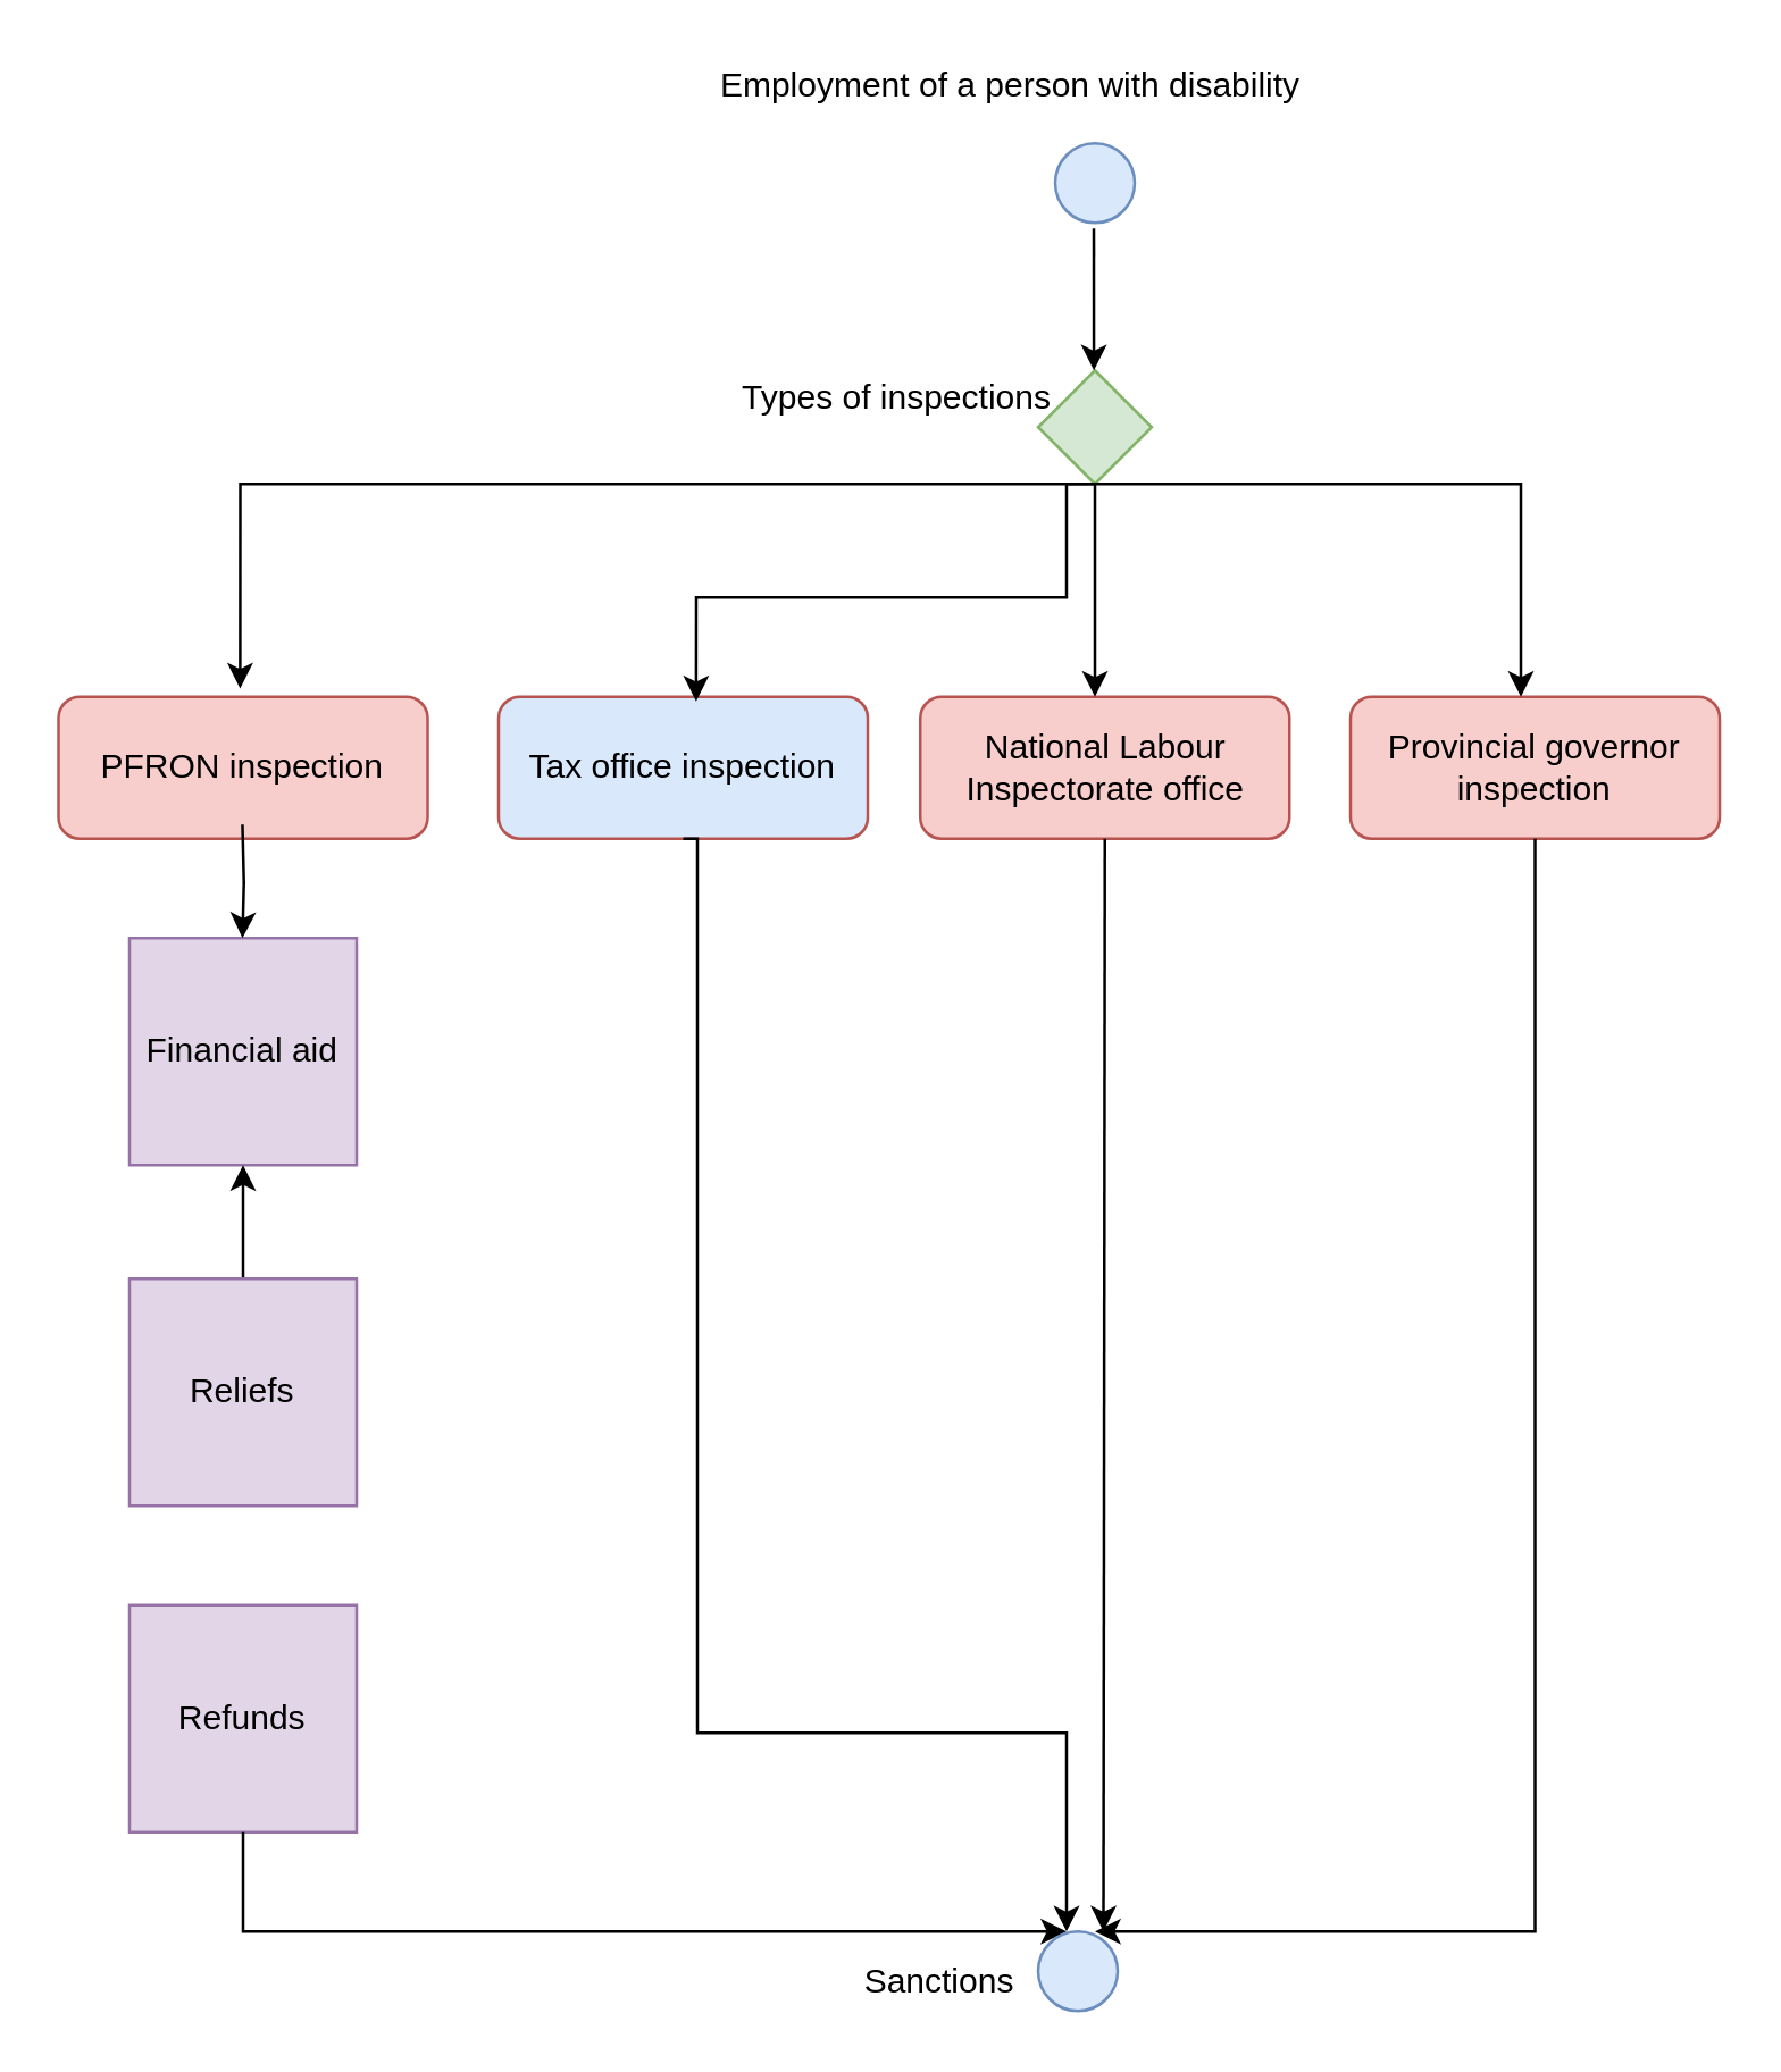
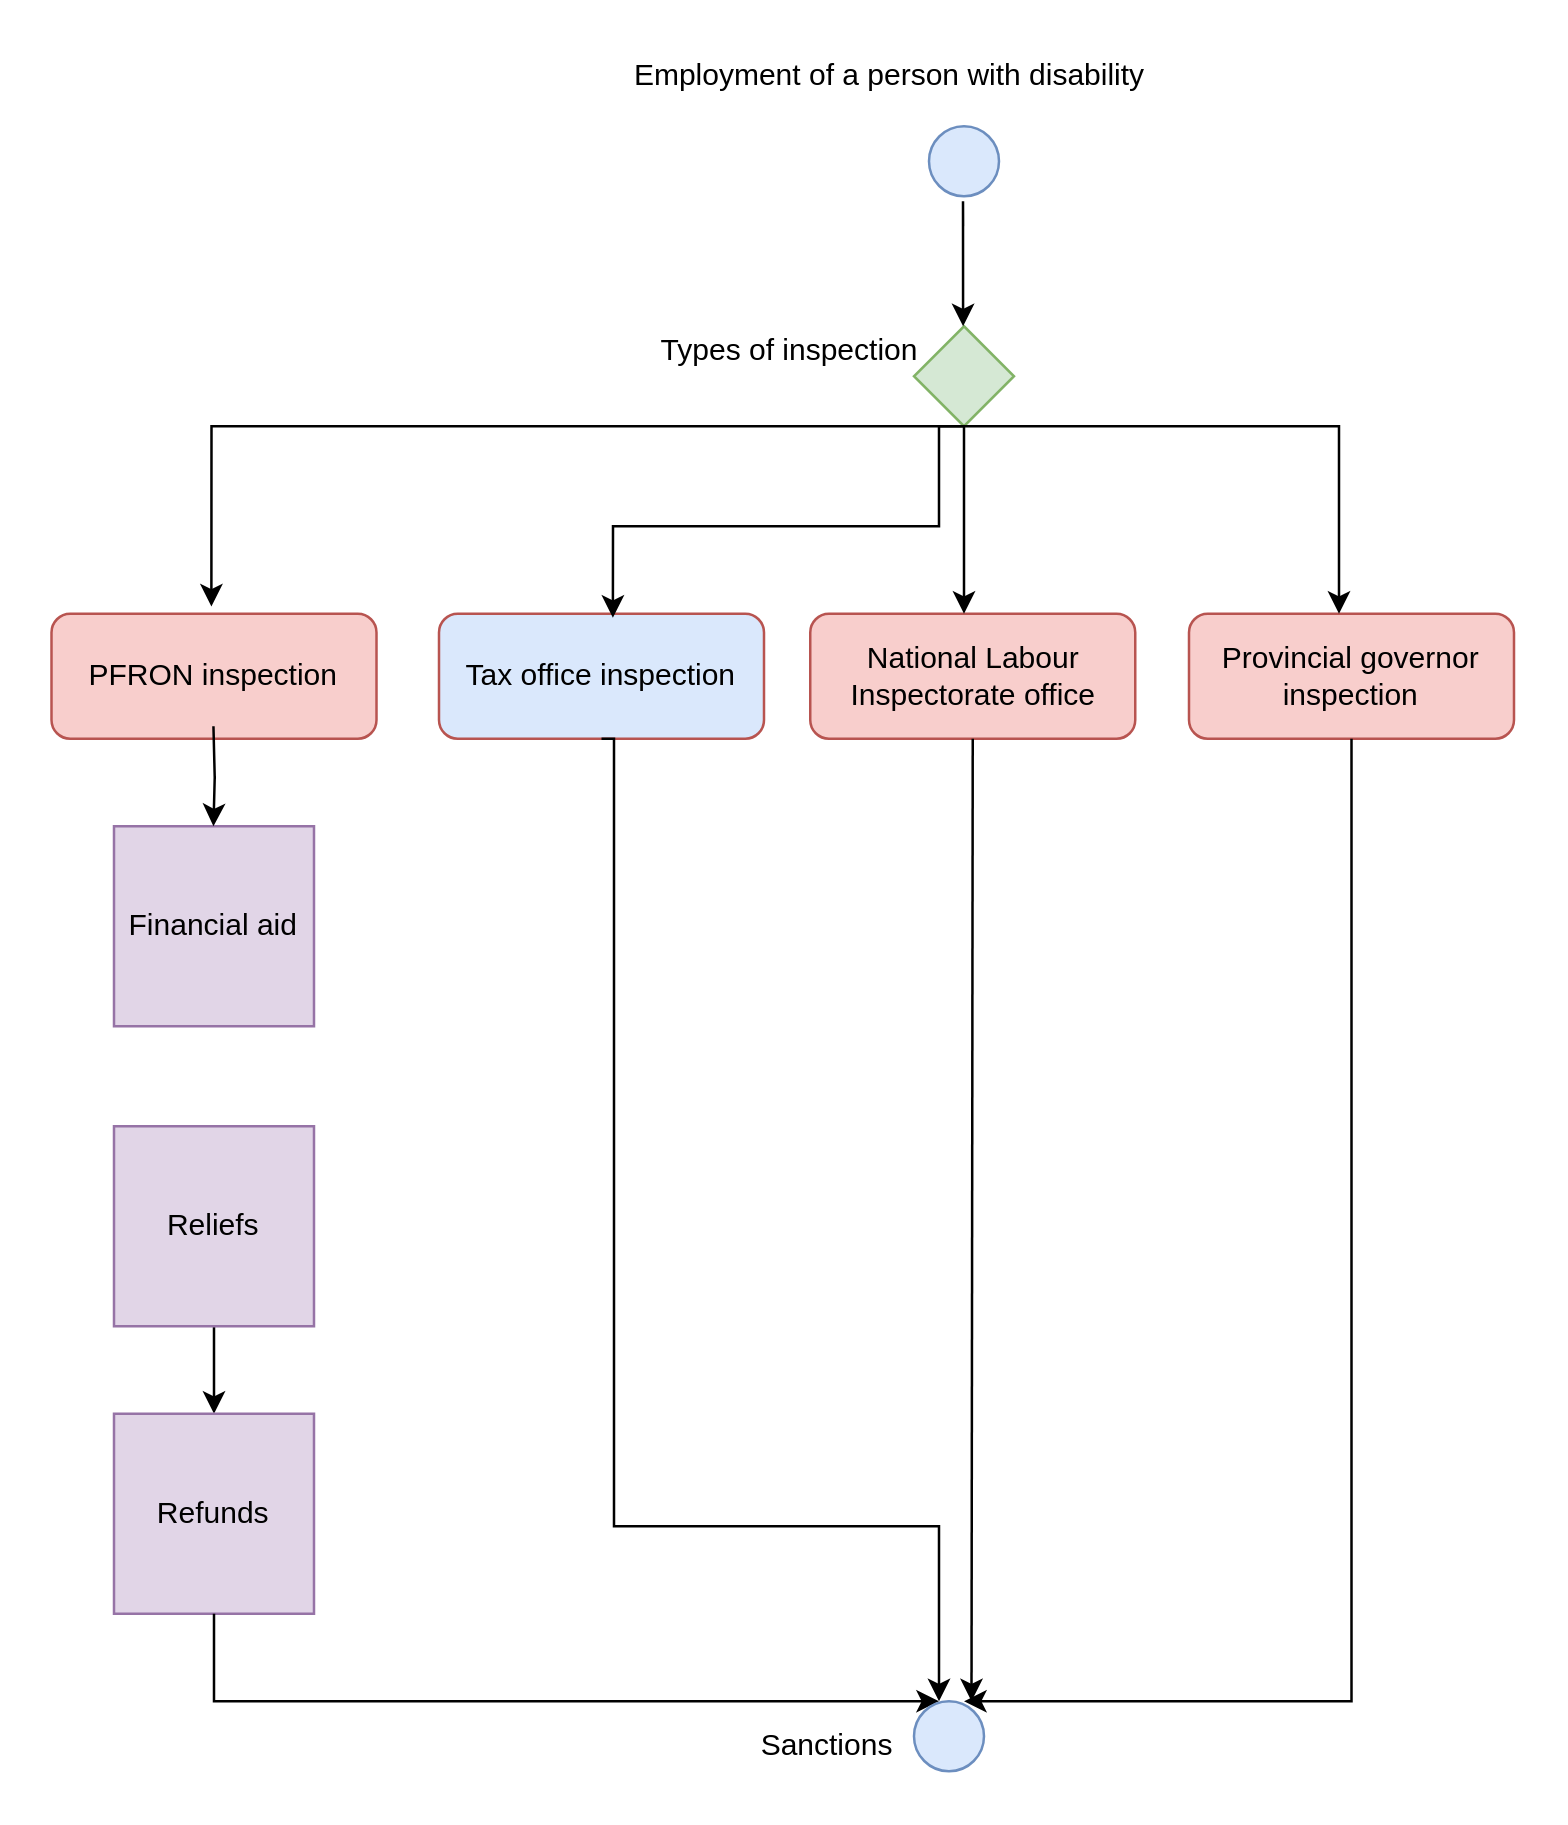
- <mxCell id="10" value="Types of inspections" style="text;html=1;align=center;verticalAlign=middle;resizable=0;points=[];autosize=1;strokeColor=none;fillColor=none;" parent="1" vertex="1"><mxGeometry x="255" y="130" width="120" height="20" as="geometry" /></mxCell>
+ <mxCell id="10" value="Types of inspection" style="text;html=1;align=center;verticalAlign=middle;resizable=0;points=[];autosize=1;strokeColor=none;fillColor=none;" parent="1" vertex="1"><mxGeometry x="255" y="130" width="120" height="20" as="geometry" /></mxCell>
- <mxCell id="15" value="" style="edgeStyle=orthogonalEdgeStyle;rounded=0;orthogonalLoop=1;jettySize=auto;html=1;" parent="1" source="16" target="14" edge="1"><mxGeometry relative="1" as="geometry" /></mxCell>
+ <mxCell id="15" value="" style="edgeStyle=orthogonalEdgeStyle;rounded=0;orthogonalLoop=1;jettySize=auto;html=1;" parent="1" source="16" target="17" edge="1"><mxGeometry relative="1" as="geometry" /></mxCell>
